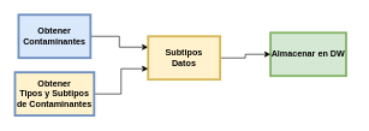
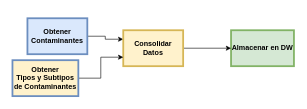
- <mxCell id="3" value="Obtener&#10;Contaminantes" style="whiteSpace=wrap;align=center;verticalAlign=middle;fontStyle=1;strokeWidth=3;fillColor=#dae8fc;strokeColor=#6c8ebf;" parent="1" vertex="1"><mxGeometry x="25" y="20" width="100" height="60" as="geometry" /></mxCell>
+ <mxCell id="3" value="Obtener&#10;Contaminantes" style="whiteSpace=wrap;align=center;verticalAlign=middle;fontStyle=1;strokeWidth=3;fillColor=#dae8fc;strokeColor=#6c8ebf;" parent="1" vertex="1"><mxGeometry x="45" y="30" width="100" height="60" as="geometry" /></mxCell>
- <mxCell id="4" value="Almacenar en DW" style="whiteSpace=wrap;align=center;verticalAlign=middle;fontStyle=1;strokeWidth=3;fillColor=#d5e8d4;strokeColor=#82b366;" parent="1" vertex="1"><mxGeometry x="375" y="45" width="105" height="60" as="geometry" /></mxCell>
+ <mxCell id="4" value="Almacenar en DW" style="whiteSpace=wrap;align=center;verticalAlign=middle;fontStyle=1;strokeWidth=3;fillColor=#d5e8d4;strokeColor=#82b366;" parent="1" vertex="1"><mxGeometry x="385" y="50" width="105" height="60" as="geometry" /></mxCell>
- <mxCell id="6" value="Subtipos&#10;Datos" style="whiteSpace=wrap;align=center;verticalAlign=middle;fontStyle=1;strokeWidth=3;fillColor=#fff2cc;strokeColor=#d6b656;" parent="1" vertex="1"><mxGeometry x="205" y="50" width="100" height="60" as="geometry" /></mxCell>
+ <mxCell id="6" value="Consolidar&#10;Datos" style="whiteSpace=wrap;align=center;verticalAlign=middle;fontStyle=1;strokeWidth=3;fillColor=#fff2cc;strokeColor=#d6b656;" parent="1" vertex="1"><mxGeometry x="205" y="50" width="100" height="60" as="geometry" /></mxCell>
